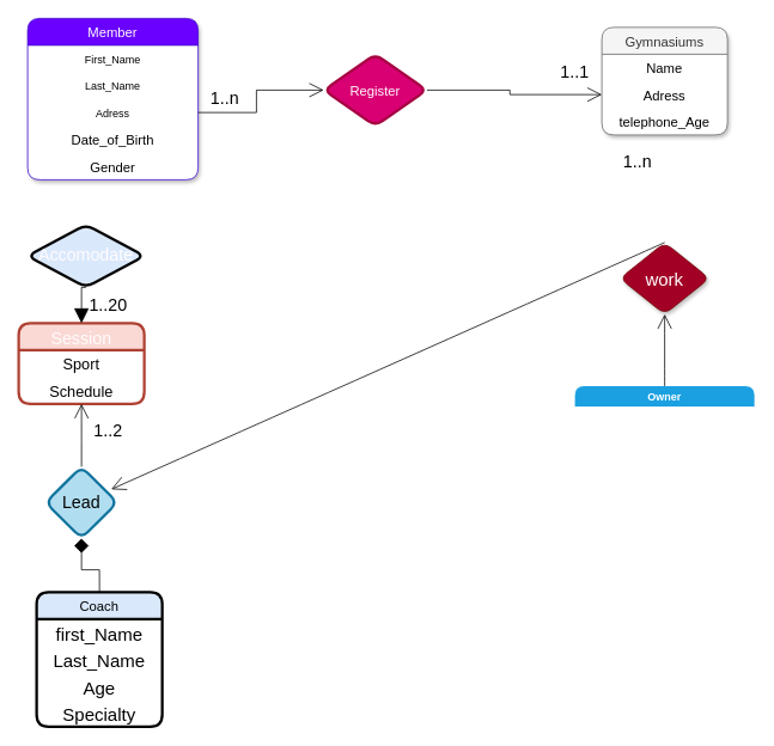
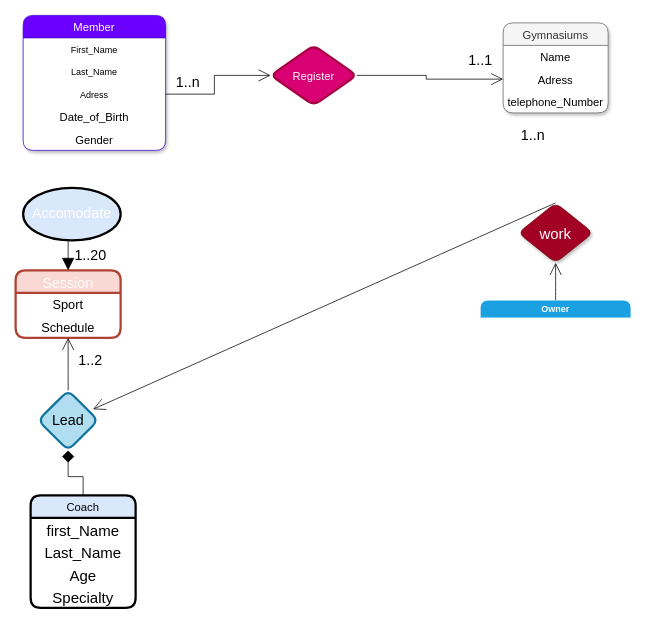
- <mxCell id="9" value="telephone_Age" style="text;strokeColor=none;fillColor=none;align=center;verticalAlign=middle;spacingLeft=4;spacingRight=4;overflow=hidden;points=[[0,0.5],[1,0.5]];portConstraint=eastwest;rotatable=0;fontSize=15;" vertex="1" parent="6"><mxGeometry y="90" width="140" height="30" as="geometry" /></mxCell>
+ <mxCell id="9" value="telephone_Number" style="text;strokeColor=none;fillColor=none;align=center;verticalAlign=middle;spacingLeft=4;spacingRight=4;overflow=hidden;points=[[0,0.5],[1,0.5]];portConstraint=eastwest;rotatable=0;fontSize=15;" vertex="1" parent="6"><mxGeometry y="90" width="140" height="30" as="geometry" /></mxCell>
- <mxCell id="31" value="Accomodate" style="rhombus;whiteSpace=wrap;html=1;rounded=1;shadow=0;hachureGap=4;pointerEvents=0;fontSize=19;fontColor=#FFFCFC;strokeWidth=3;fillColor=#DAE8FC;align=center;" vertex="1" parent="1"><mxGeometry x="30" y="250" width="130" height="70" as="geometry" /></mxCell>
+ <mxCell id="31" value="Accomodate" style="ellipse;whiteSpace=wrap;html=1;shadow=0;hachureGap=4;pointerEvents=0;fontSize=19;fontColor=#FFFCFC;strokeWidth=3;fillColor=#DAE8FC;align=center;" vertex="1" parent="1"><mxGeometry x="30" y="250" width="130" height="70" as="geometry" /></mxCell>
- <mxCell id="3" value="Owner" style="swimlane;hachureGap=4;pointerEvents=0;rounded=1;shadow=0;strokeWidth=3;fillColor=#1ba1e2;strokeColor=none;fontColor=#ffffff;swimlaneFillColor=default;" vertex="1" parent="1"><mxGeometry x="640" y="430" width="200" height="130" as="geometry" /></mxCell>
+ <mxCell id="3" value="Owner" style="swimlane;hachureGap=4;pointerEvents=0;rounded=1;shadow=0;strokeWidth=3;fillColor=#1ba1e2;strokeColor=none;fontColor=#ffffff;swimlaneFillColor=default;" vertex="1" parent="1"><mxGeometry x="640" y="400" width="200" height="130" as="geometry" /></mxCell>
